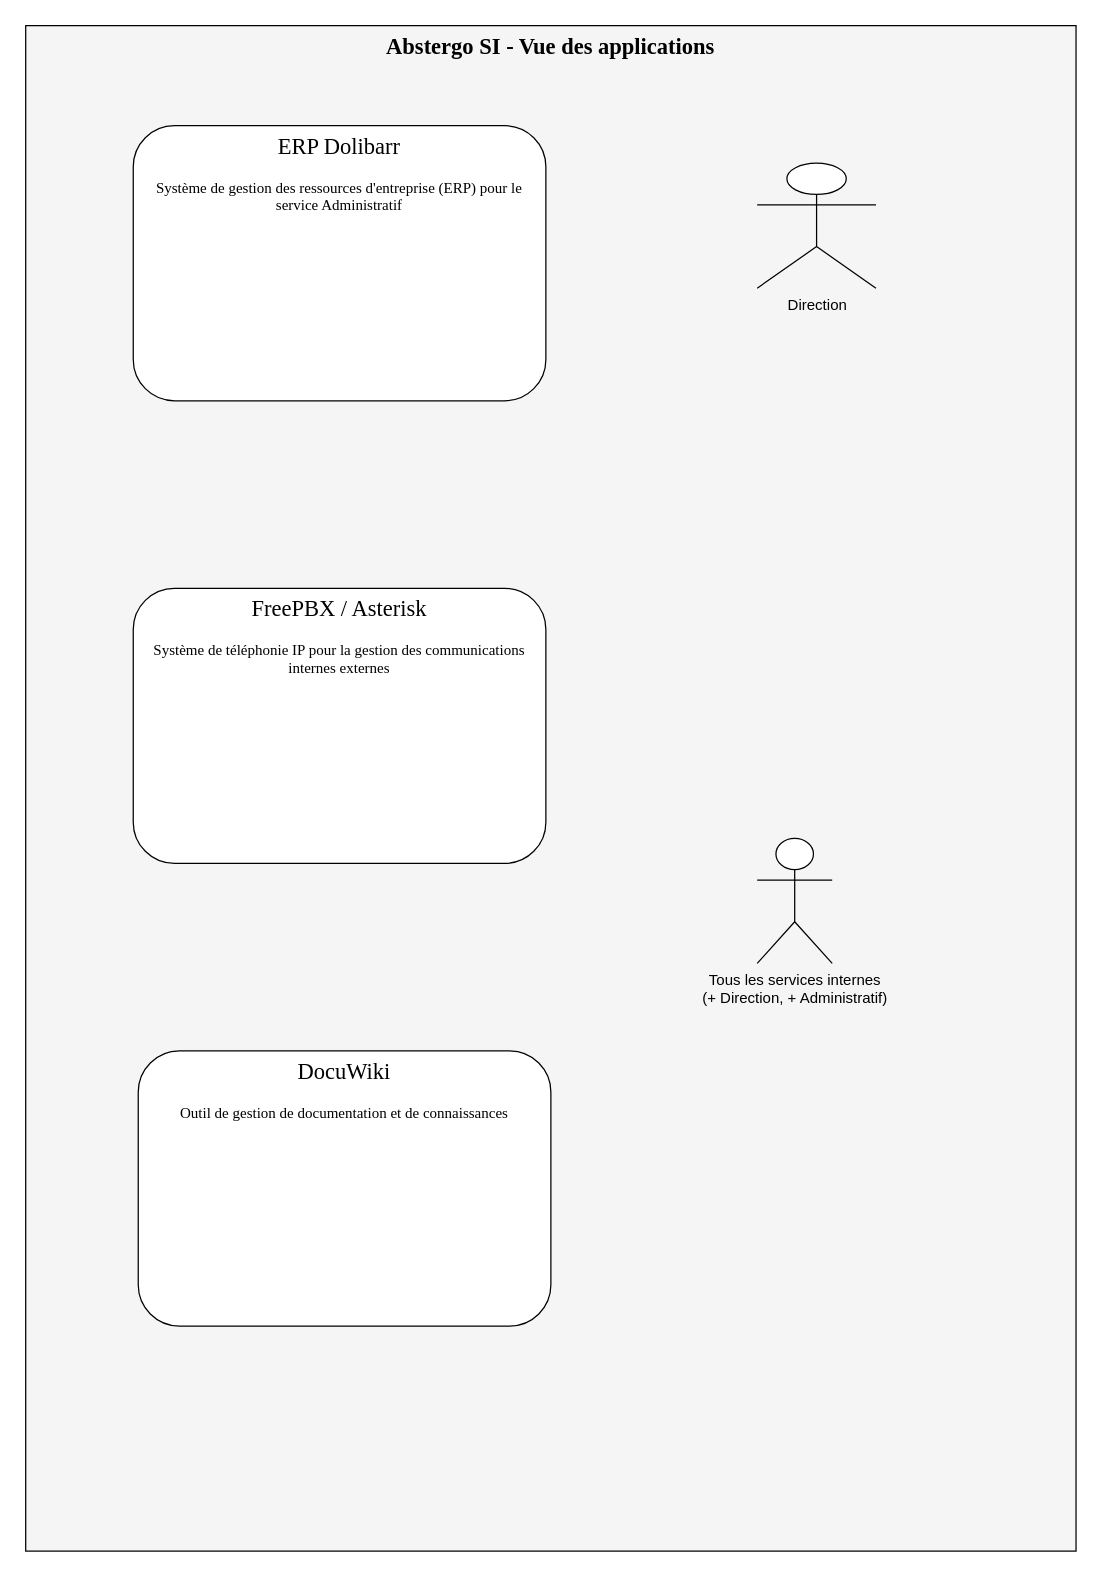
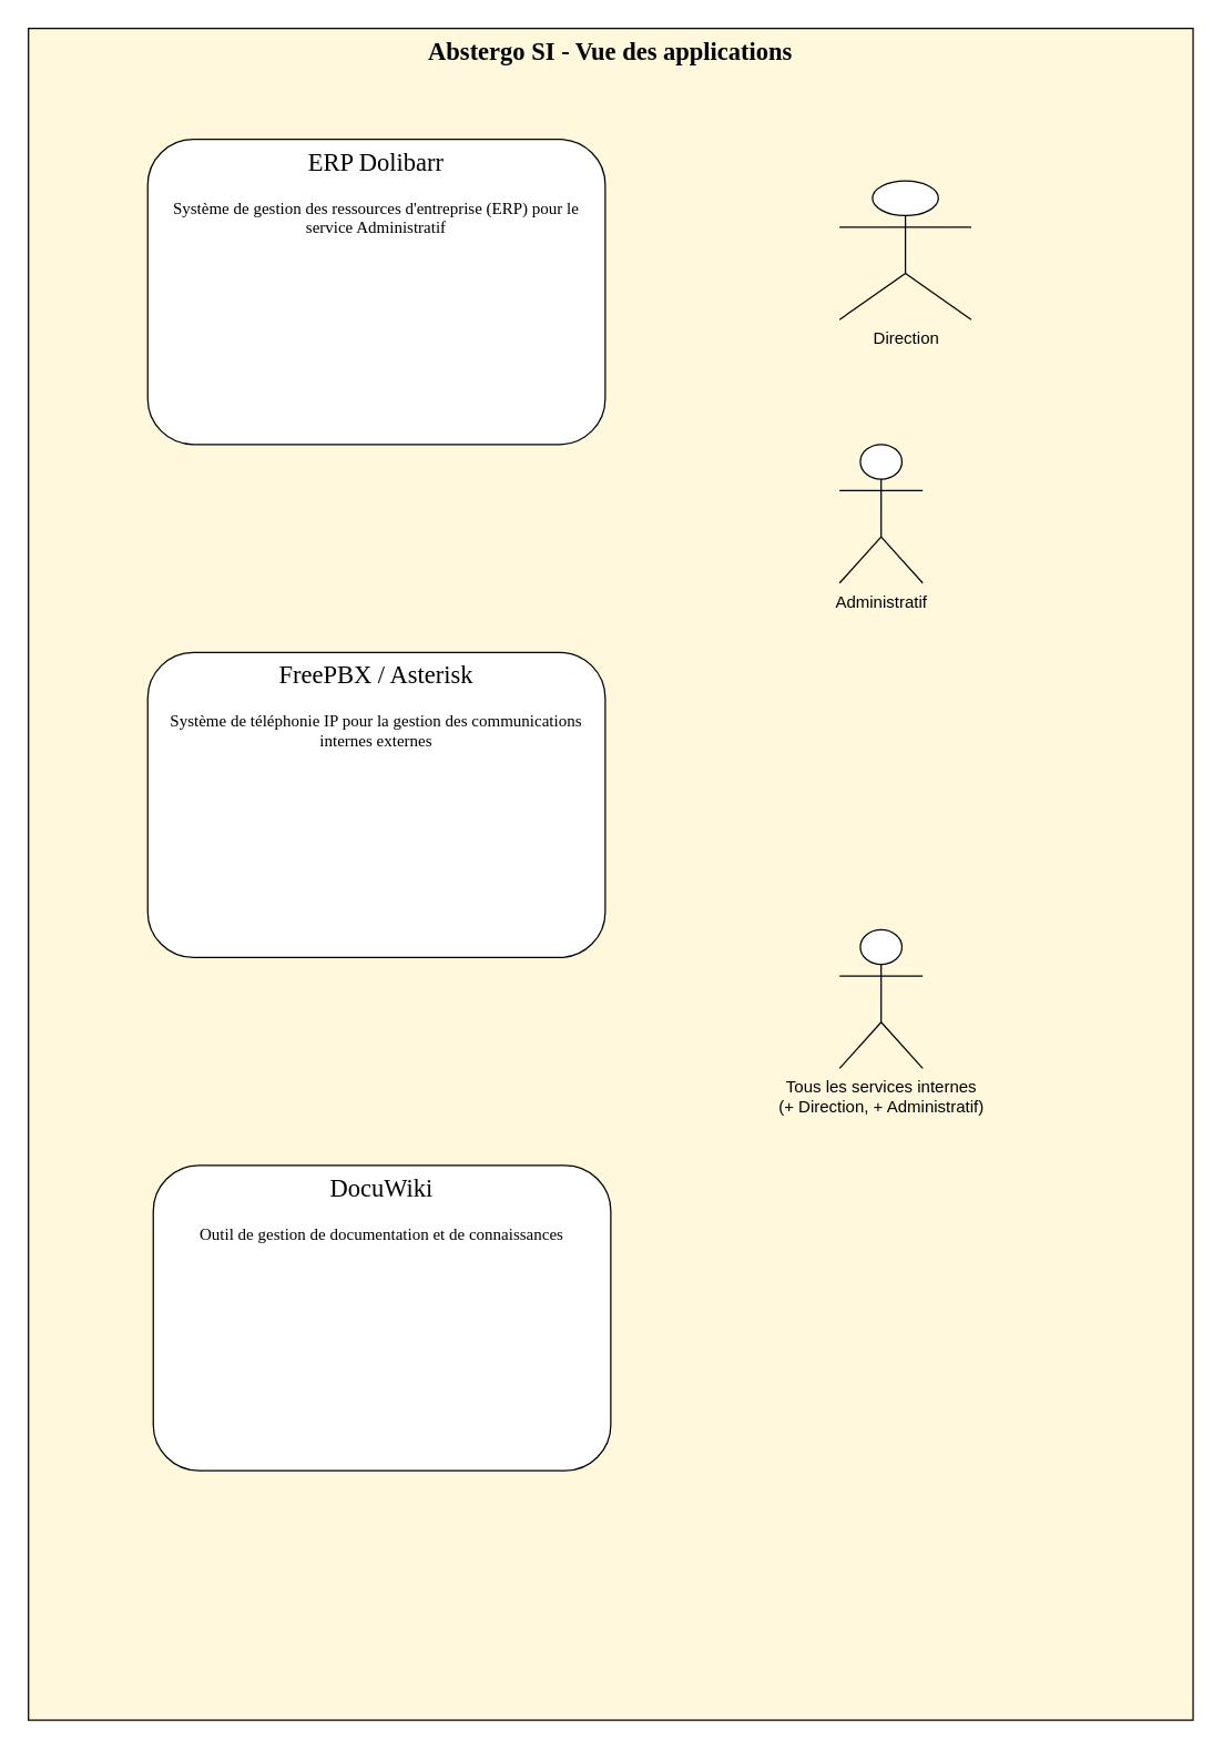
+ <mxCell id="7" value="Administratif" style="shape=umlActor;verticalLabelPosition=bottom;verticalAlign=top;html=1;outlineConnect=0;" vertex="1" parent="1"><mxGeometry x="605" y="320" width="60" height="100" as="geometry" /></mxCell>
- <mxCell id="2" value="&lt;font style=&quot;font-size: 18px;&quot; face=&quot;Verdana&quot;&gt;&lt;b&gt;Abstergo SI - Vue des applications&lt;/b&gt;&lt;/font&gt;" style="rounded=0;whiteSpace=wrap;html=1;fillColor=#f5f5f5;horizontal=1;verticalAlign=top;" parent="1" vertex="1"><mxGeometry x="20" y="20" width="840" height="1220" as="geometry" /></mxCell>
+ <mxCell id="2" value="&lt;font style=&quot;font-size: 18px;&quot; face=&quot;Verdana&quot;&gt;&lt;b&gt;Abstergo SI - Vue des applications&lt;/b&gt;&lt;/font&gt;" style="rounded=0;whiteSpace=wrap;html=1;fillColor=#FFF8DC;horizontal=1;verticalAlign=top;" parent="1" vertex="1"><mxGeometry x="20" y="20" width="840" height="1220" as="geometry" /></mxCell>
